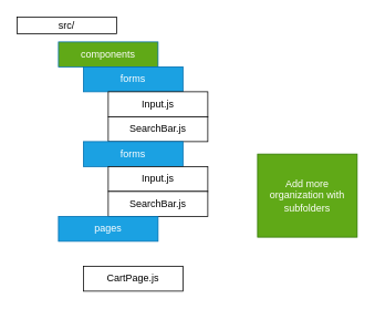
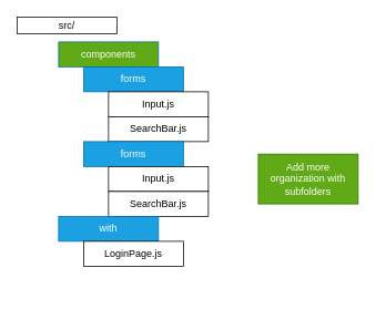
- <mxCell id="13" value="Add more organization with subfolders" style="rounded=0;whiteSpace=wrap;html=1;fontColor=#ffffff;fillColor=#60a917;strokeColor=#2D7600;" vertex="1" parent="1"><mxGeometry x="310" y="185" width="120" height="100" as="geometry" /></mxCell>
+ <mxCell id="13" value="Add more organization with subfolders" style="rounded=0;whiteSpace=wrap;html=1;fontColor=#ffffff;fillColor=#60a917;strokeColor=#2D7600;" vertex="1" parent="1"><mxGeometry x="310" y="185" width="120" height="60" as="geometry" /></mxCell>
- <mxCell id="10" value="pages" style="rounded=0;whiteSpace=wrap;html=1;fillColor=#1ba1e2;strokeColor=#006EAF;fontColor=#ffffff;" vertex="1" parent="1"><mxGeometry x="70" y="260" width="120" height="30" as="geometry" /></mxCell>
+ <mxCell id="10" value="with" style="rounded=0;whiteSpace=wrap;html=1;fillColor=#1ba1e2;strokeColor=#006EAF;fontColor=#ffffff;" vertex="1" parent="1"><mxGeometry x="70" y="260" width="120" height="30" as="geometry" /></mxCell>
+ <mxCell id="11" value="LoginPage.js" style="rounded=0;whiteSpace=wrap;html=1;fillColor=#FFFFFF;fontColor=#000000;" vertex="1" parent="1"><mxGeometry x="100" y="290" width="120" height="30" as="geometry" /></mxCell>
- <mxCell id="12" value="CartPage.js" style="rounded=0;whiteSpace=wrap;html=1;fillColor=#FFFFFF;fontColor=#000000;" vertex="1" parent="1"><mxGeometry x="100" y="320" width="120" height="30" as="geometry" /></mxCell>
